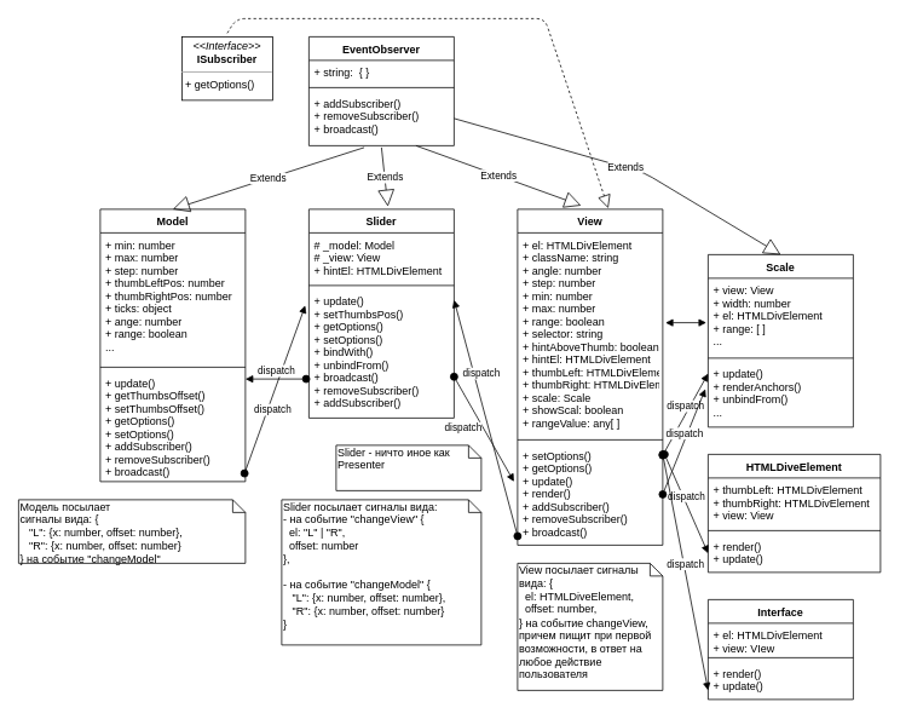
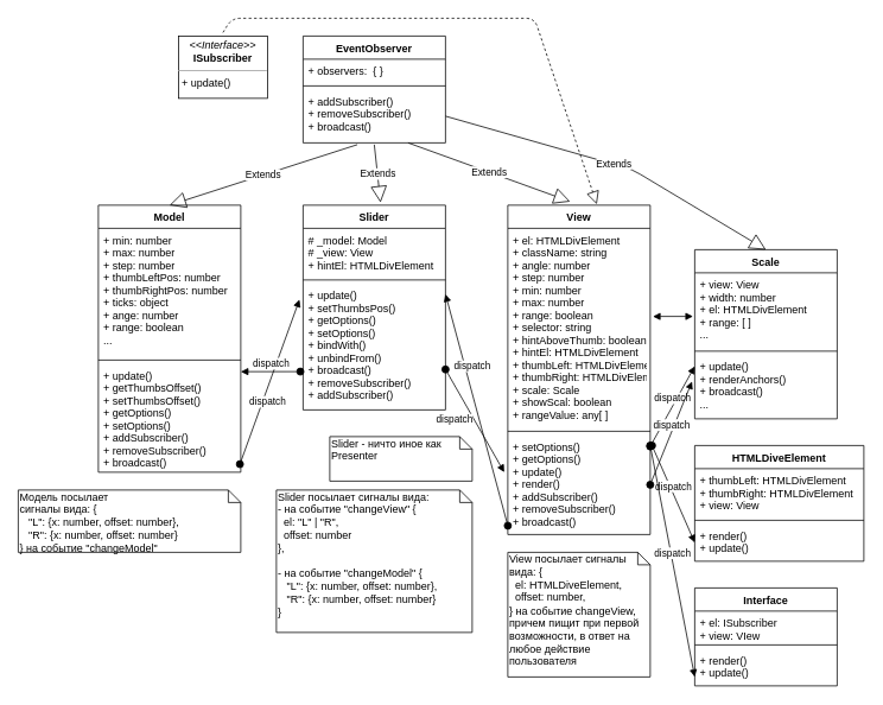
- <mxCell id="2" value="&lt;p style=&quot;margin: 0px ; margin-top: 4px ; text-align: center&quot;&gt;&lt;i&gt;&amp;lt;&amp;lt;Interface&amp;gt;&amp;gt;&lt;/i&gt;&lt;br&gt;&lt;b&gt;ISubscriber&lt;/b&gt;&lt;/p&gt;&lt;hr size=&quot;1&quot;&gt;&lt;p style=&quot;margin: 0px ; margin-left: 4px&quot;&gt;+&lt;b&gt; &lt;/b&gt;getOptions()&lt;br&gt;&lt;/p&gt;" style="verticalAlign=top;align=left;overflow=fill;fontSize=12;fontFamily=Helvetica;html=1;" parent="1" vertex="1"><mxGeometry x="200" y="40" width="100" height="70" as="geometry" /></mxCell>
+ <mxCell id="2" value="&lt;p style=&quot;margin: 0px ; margin-top: 4px ; text-align: center&quot;&gt;&lt;i&gt;&amp;lt;&amp;lt;Interface&amp;gt;&amp;gt;&lt;/i&gt;&lt;br&gt;&lt;b&gt;ISubscriber&lt;/b&gt;&lt;/p&gt;&lt;hr size=&quot;1&quot;&gt;&lt;p style=&quot;margin: 0px ; margin-left: 4px&quot;&gt;+&lt;b&gt; &lt;/b&gt;update()&lt;br&gt;&lt;/p&gt;" style="verticalAlign=top;align=left;overflow=fill;fontSize=12;fontFamily=Helvetica;html=1;" parent="1" vertex="1"><mxGeometry x="200" y="40" width="100" height="70" as="geometry" /></mxCell>
- <mxCell id="9" value="+ string:  { }" style="text;strokeColor=none;fillColor=none;align=left;verticalAlign=top;spacingLeft=4;spacingRight=4;overflow=hidden;rotatable=0;points=[[0,0.5],[1,0.5]];portConstraint=eastwest;" parent="8" vertex="1"><mxGeometry y="26" width="160" height="26" as="geometry" /></mxCell>
+ <mxCell id="9" value="+ observers:  { }" style="text;strokeColor=none;fillColor=none;align=left;verticalAlign=top;spacingLeft=4;spacingRight=4;overflow=hidden;rotatable=0;points=[[0,0.5],[1,0.5]];portConstraint=eastwest;" parent="8" vertex="1"><mxGeometry y="26" width="160" height="26" as="geometry" /></mxCell>
- <mxCell id="31" value="+ update()&#10;+ renderAnchors()&#10;+ unbindFrom()&#10;..." style="text;strokeColor=none;fillColor=none;align=left;verticalAlign=top;spacingLeft=4;spacingRight=4;overflow=hidden;rotatable=0;points=[[0,0.5],[1,0.5]];portConstraint=eastwest;" parent="28" vertex="1"><mxGeometry y="118" width="160" height="72" as="geometry" /></mxCell>
+ <mxCell id="31" value="+ update()&#10;+ renderAnchors()&#10;+ broadcast()&#10;..." style="text;strokeColor=none;fillColor=none;align=left;verticalAlign=top;spacingLeft=4;spacingRight=4;overflow=hidden;rotatable=0;points=[[0,0.5],[1,0.5]];portConstraint=eastwest;" parent="28" vertex="1"><mxGeometry y="118" width="160" height="72" as="geometry" /></mxCell>
- <mxCell id="40" value="+ el: HTMLDivElement&#10;+ view: VIew" style="text;strokeColor=none;fillColor=none;align=left;verticalAlign=top;spacingLeft=4;spacingRight=4;overflow=hidden;rotatable=0;points=[[0,0.5],[1,0.5]];portConstraint=eastwest;" vertex="1" parent="39"><mxGeometry y="26" width="160" height="34" as="geometry" /></mxCell>
+ <mxCell id="40" value="+ el: ISubscriber&#10;+ view: VIew" style="text;strokeColor=none;fillColor=none;align=left;verticalAlign=top;spacingLeft=4;spacingRight=4;overflow=hidden;rotatable=0;points=[[0,0.5],[1,0.5]];portConstraint=eastwest;" vertex="1" parent="39"><mxGeometry y="26" width="160" height="34" as="geometry" /></mxCell>
